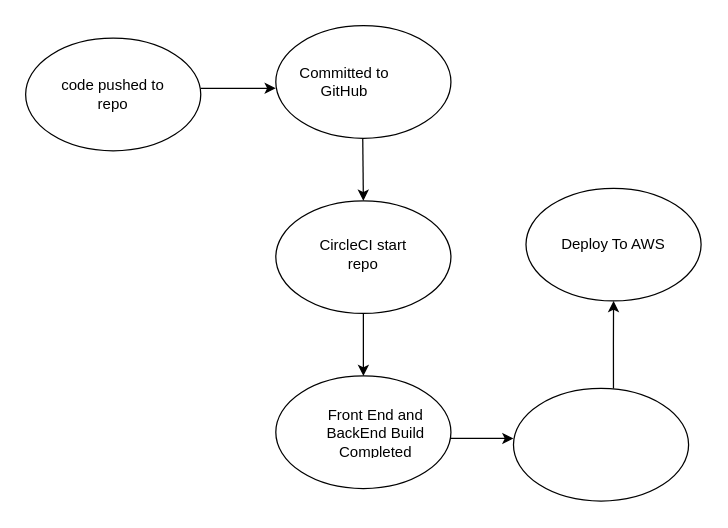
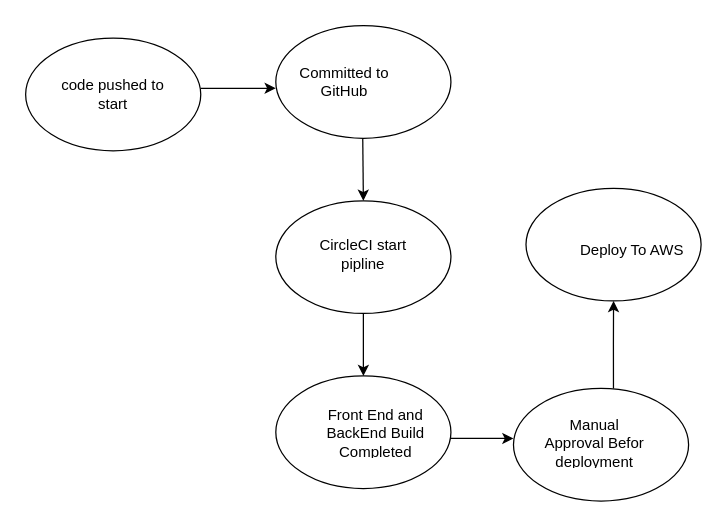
- <mxCell id="4" value="code pushed to repo" style="text;html=1;strokeColor=none;fillColor=none;align=center;verticalAlign=middle;whiteSpace=wrap;overflow=hidden;" vertex="1" parent="1"><mxGeometry x="45" y="52.5" width="90" height="45" as="geometry" /></mxCell>
+ <mxCell id="4" value="code pushed to start" style="text;html=1;strokeColor=none;fillColor=none;align=center;verticalAlign=middle;whiteSpace=wrap;overflow=hidden;" vertex="1" parent="1"><mxGeometry x="45" y="52.5" width="90" height="45" as="geometry" /></mxCell>
- <mxCell id="18" value="Deploy To AWS " style="text;html=1;strokeColor=none;fillColor=none;align=center;verticalAlign=middle;whiteSpace=wrap;overflow=hidden;" vertex="1" parent="1"><mxGeometry x="445" y="172.5" width="90" height="45" as="geometry" /></mxCell>
+ <mxCell id="18" value="Deploy To AWS " style="text;html=1;strokeColor=none;fillColor=none;align=center;verticalAlign=middle;whiteSpace=wrap;overflow=hidden;" vertex="1" parent="1"><mxGeometry x="460" y="177.5" width="90" height="45" as="geometry" /></mxCell>
- <mxCell id="10" value="CircleCI start repo" style="text;html=1;strokeColor=none;fillColor=none;align=center;verticalAlign=middle;whiteSpace=wrap;overflow=hidden;" vertex="1" parent="1"><mxGeometry x="245" y="180" width="90" height="45" as="geometry" /></mxCell>
+ <mxCell id="10" value="CircleCI start pipline" style="text;html=1;strokeColor=none;fillColor=none;align=center;verticalAlign=middle;whiteSpace=wrap;overflow=hidden;" vertex="1" parent="1"><mxGeometry x="245" y="180" width="90" height="45" as="geometry" /></mxCell>
+ <mxCell id="16" value="Manual Approval Befor deployment" style="text;html=1;strokeColor=none;fillColor=none;align=center;verticalAlign=middle;whiteSpace=wrap;overflow=hidden;" vertex="1" parent="1"><mxGeometry x="430" y="330" width="90" height="45" as="geometry" /></mxCell>
